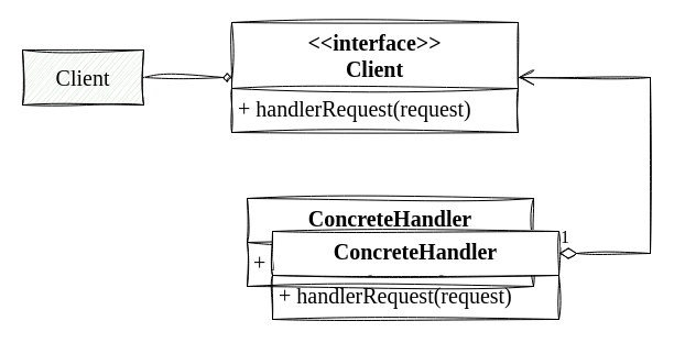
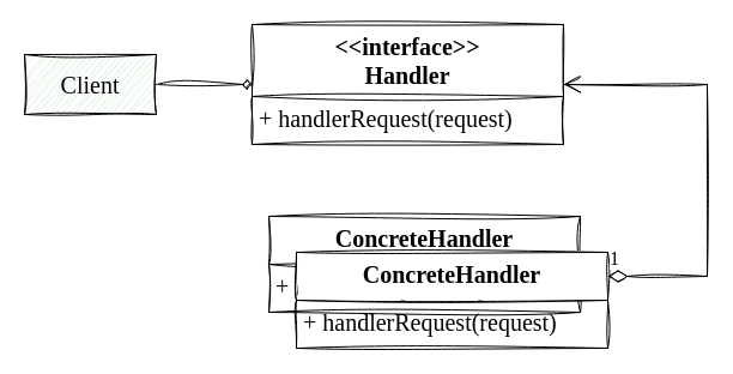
- <mxCell id="4" value="&amp;lt;&amp;lt;interface&amp;gt;&amp;gt;&lt;br&gt;Client" style="swimlane;fontStyle=1;align=center;verticalAlign=top;childLayout=stackLayout;horizontal=1;startSize=60;horizontalStack=0;resizeParent=1;resizeParentMax=0;resizeLast=0;collapsible=1;marginBottom=0;whiteSpace=wrap;html=1;sketch=1;hachureGap=4;jiggle=2;curveFitting=1;fontFamily=Architects Daughter;fontSource=https%3A%2F%2Ffonts.googleapis.com%2Fcss%3Ffamily%3DArchitects%2BDaughter;fontSize=20;" vertex="1" parent="1"><mxGeometry x="210" y="20" width="260" height="100" as="geometry" /></mxCell>
+ <mxCell id="4" value="&amp;lt;&amp;lt;interface&amp;gt;&amp;gt;&lt;br&gt;Handler" style="swimlane;fontStyle=1;align=center;verticalAlign=top;childLayout=stackLayout;horizontal=1;startSize=60;horizontalStack=0;resizeParent=1;resizeParentMax=0;resizeLast=0;collapsible=1;marginBottom=0;whiteSpace=wrap;html=1;sketch=1;hachureGap=4;jiggle=2;curveFitting=1;fontFamily=Architects Daughter;fontSource=https%3A%2F%2Ffonts.googleapis.com%2Fcss%3Ffamily%3DArchitects%2BDaughter;fontSize=20;" vertex="1" parent="1"><mxGeometry x="210" y="20" width="260" height="100" as="geometry" /></mxCell>
